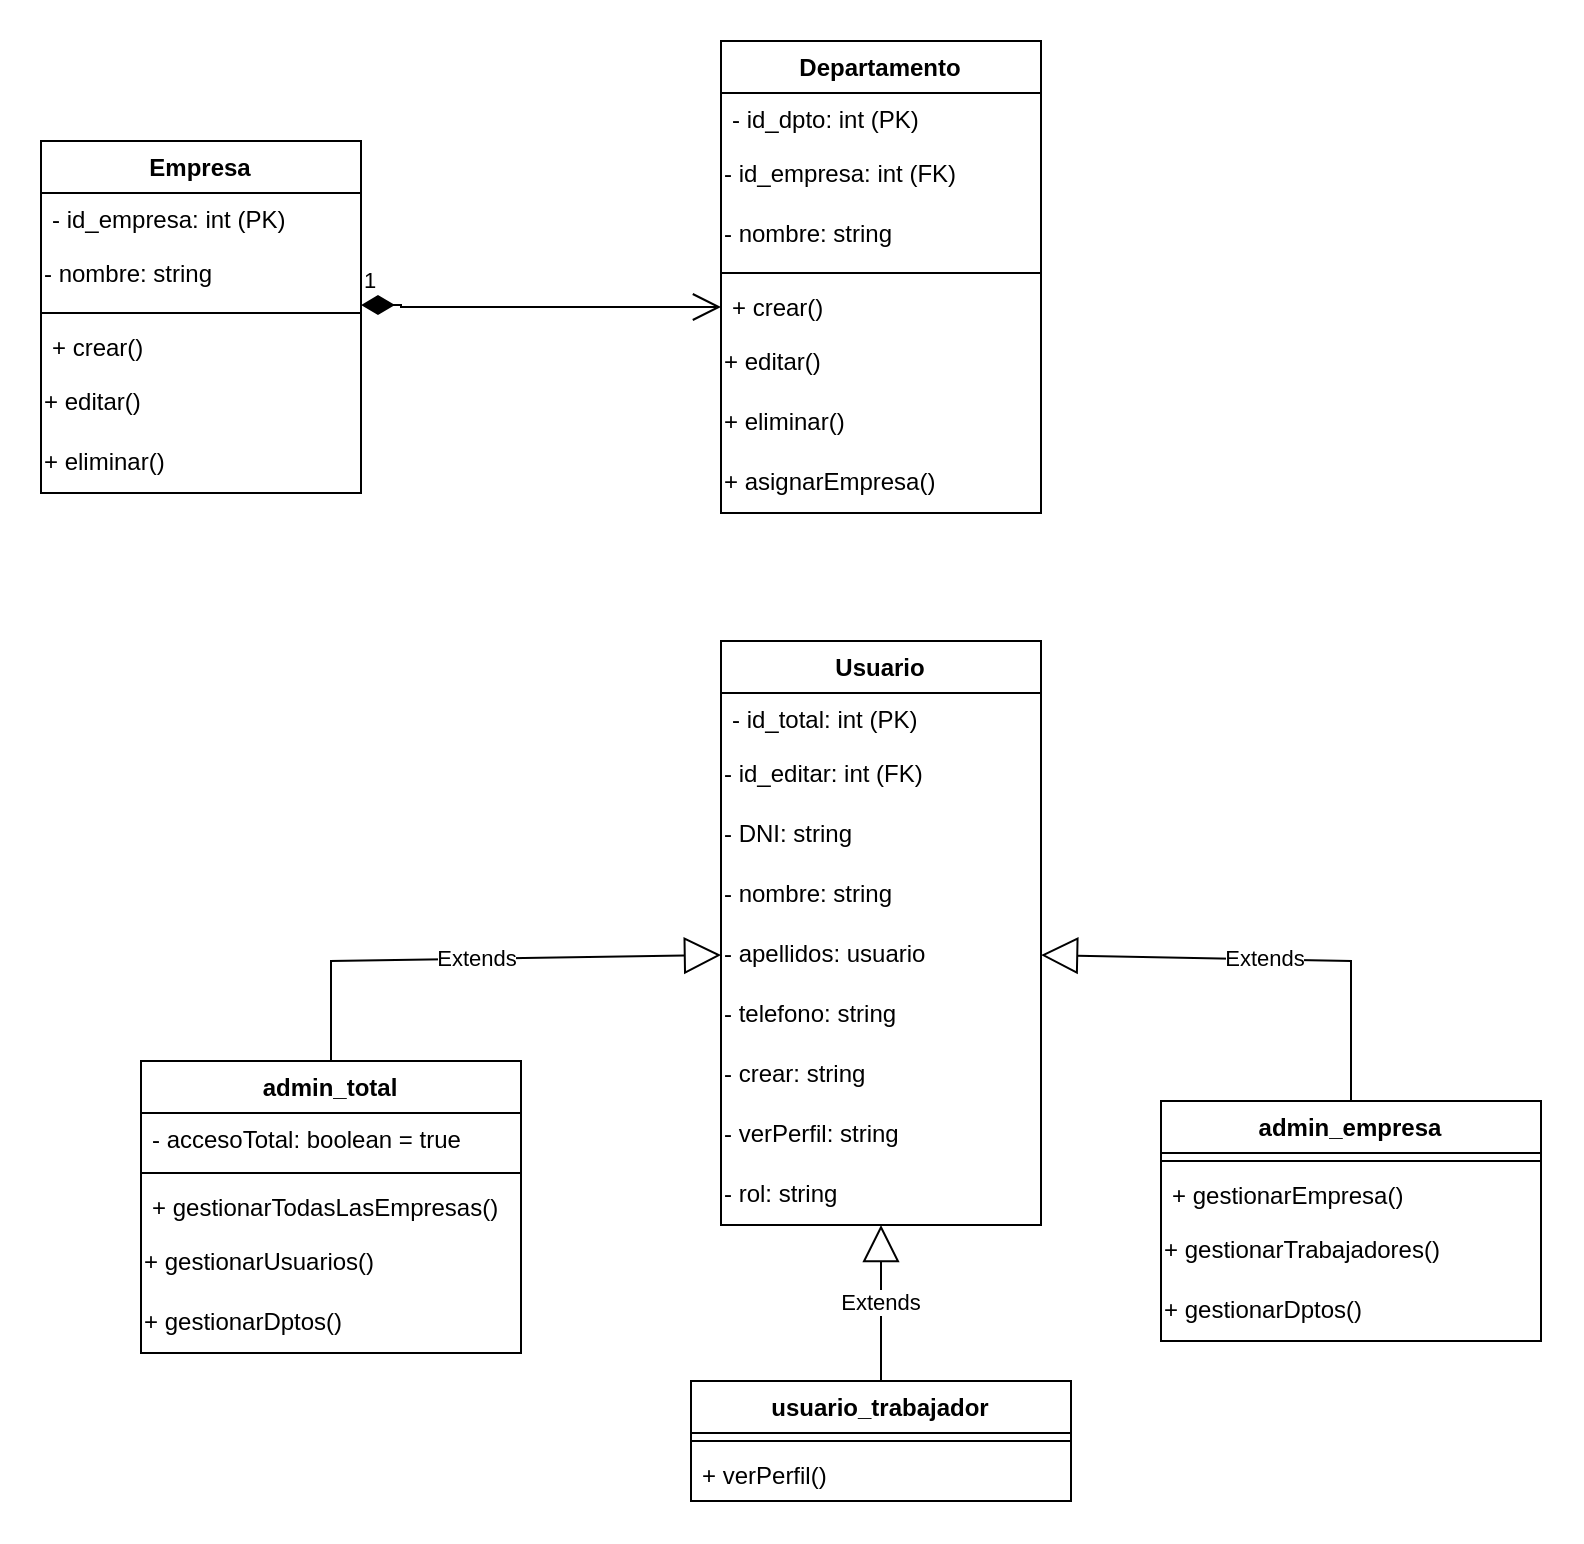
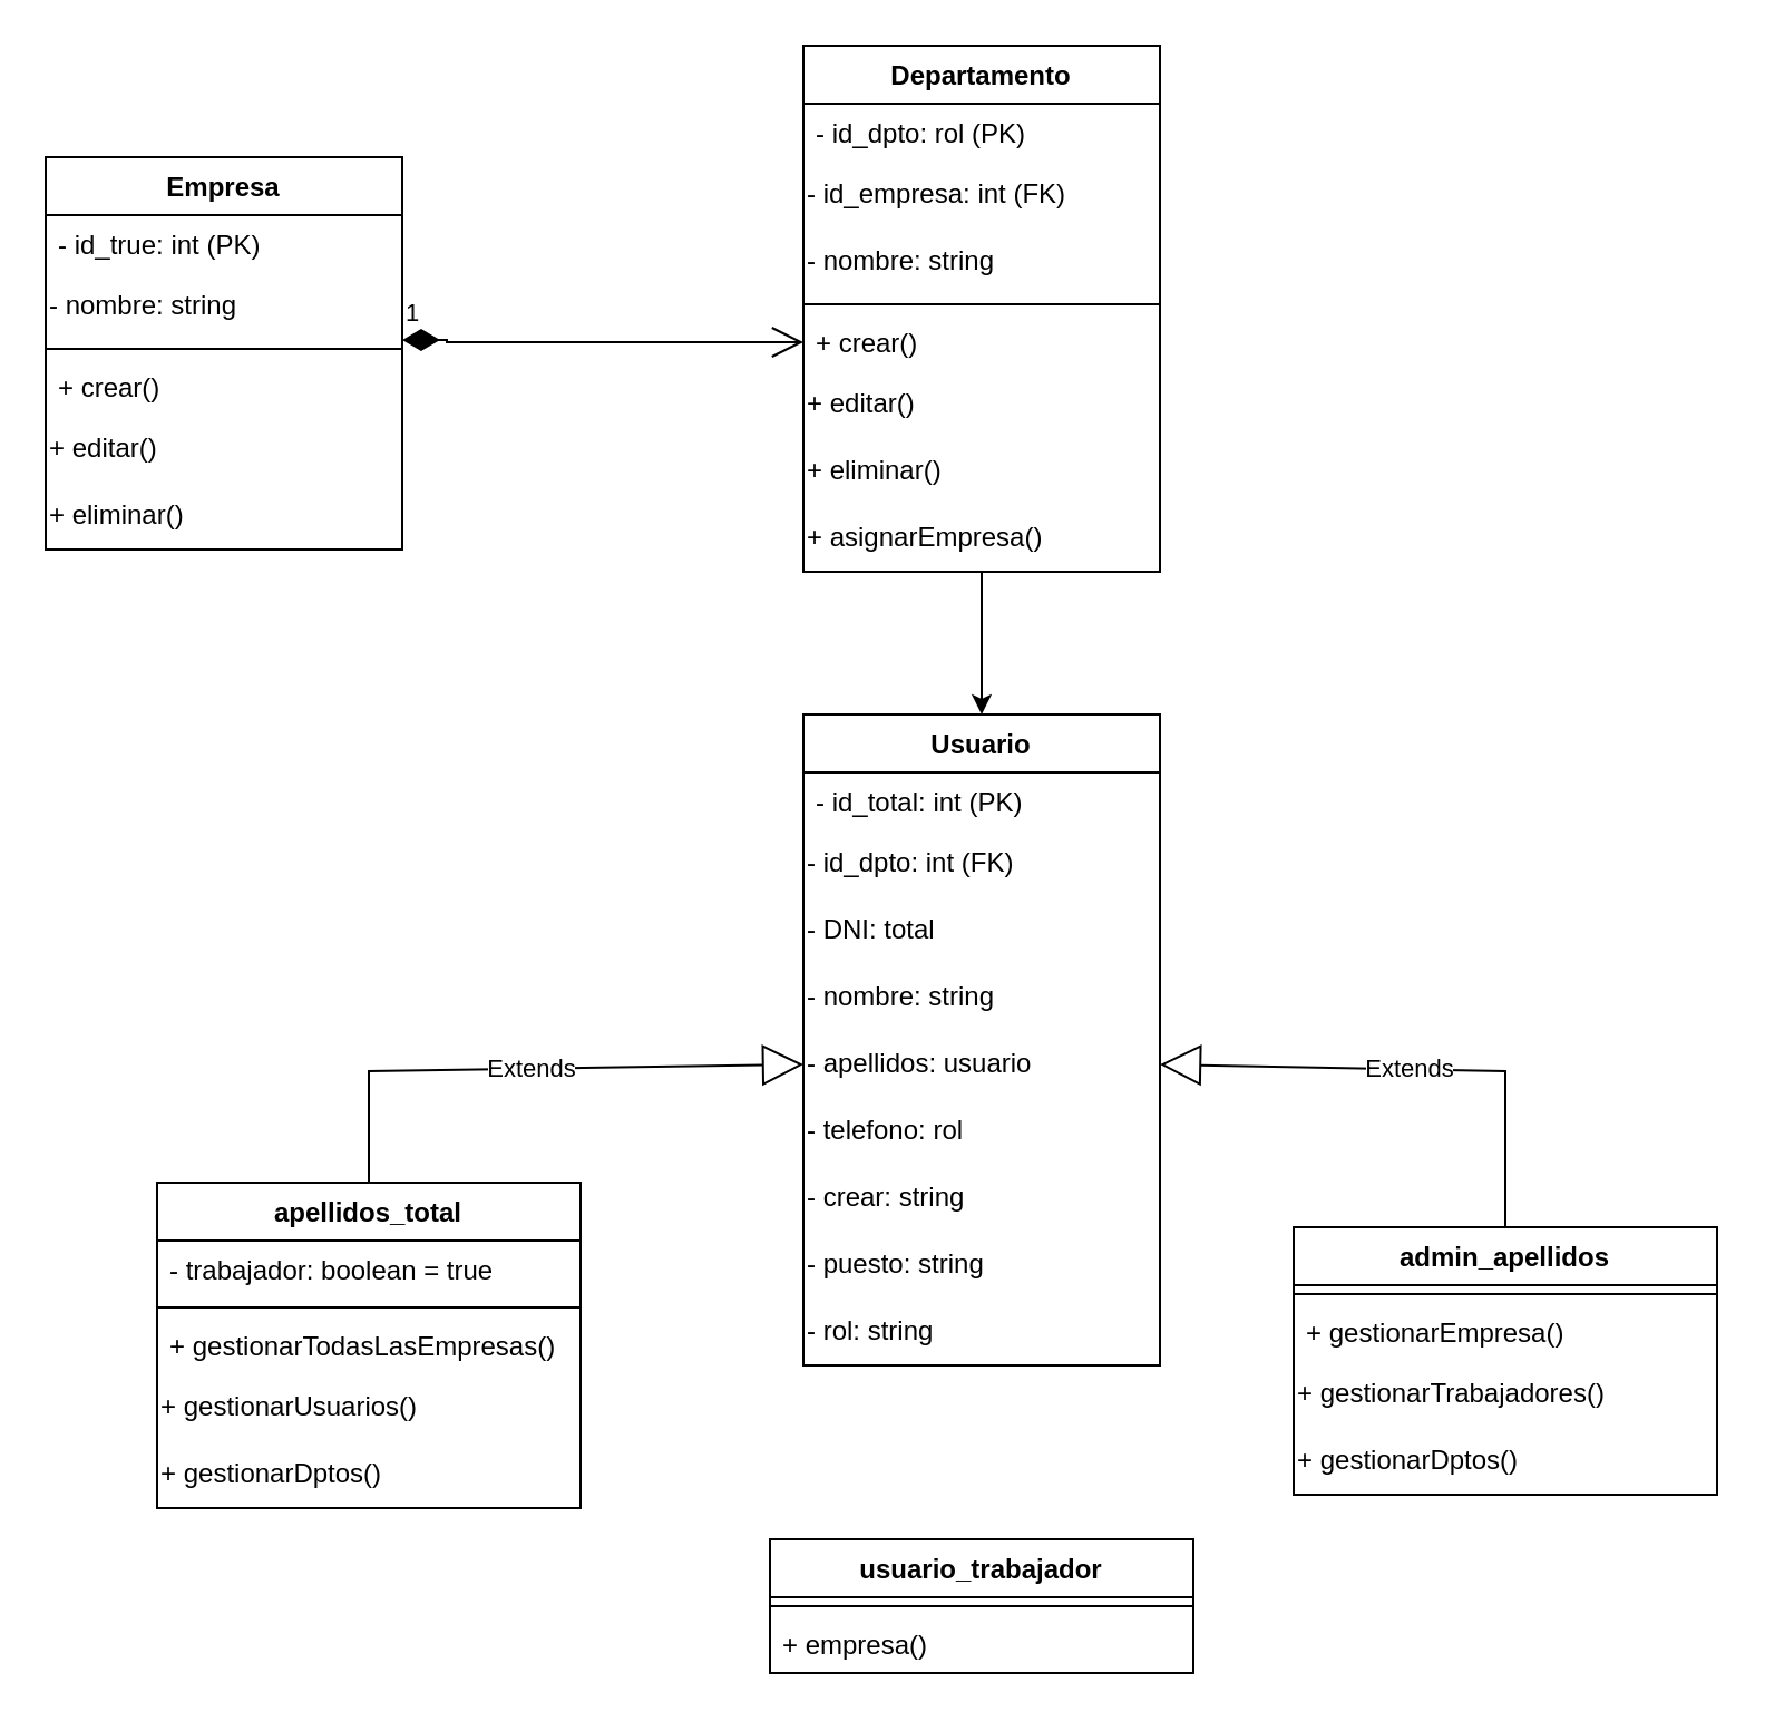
- <mxCell id="11" value="- id_dpto: int (PK)" style="text;strokeColor=none;fillColor=none;align=left;verticalAlign=top;spacingLeft=4;spacingRight=4;overflow=hidden;rotatable=0;points=[[0,0.5],[1,0.5]];portConstraint=eastwest;whiteSpace=wrap;html=1;" vertex="1" parent="10"><mxGeometry y="26" width="160" height="26" as="geometry" /></mxCell>
+ <mxCell id="11" value="- id_dpto: rol (PK)" style="text;strokeColor=none;fillColor=none;align=left;verticalAlign=top;spacingLeft=4;spacingRight=4;overflow=hidden;rotatable=0;points=[[0,0.5],[1,0.5]];portConstraint=eastwest;whiteSpace=wrap;html=1;" vertex="1" parent="10"><mxGeometry y="26" width="160" height="26" as="geometry" /></mxCell>
- <mxCell id="3" value="- id_empresa: int (PK)" style="text;strokeColor=none;fillColor=none;align=left;verticalAlign=top;spacingLeft=4;spacingRight=4;overflow=hidden;rotatable=0;points=[[0,0.5],[1,0.5]];portConstraint=eastwest;whiteSpace=wrap;html=1;" vertex="1" parent="2"><mxGeometry y="26" width="160" height="26" as="geometry" /></mxCell>
+ <mxCell id="3" value="- id_true: int (PK)" style="text;strokeColor=none;fillColor=none;align=left;verticalAlign=top;spacingLeft=4;spacingRight=4;overflow=hidden;rotatable=0;points=[[0,0.5],[1,0.5]];portConstraint=eastwest;whiteSpace=wrap;html=1;" vertex="1" parent="2"><mxGeometry y="26" width="160" height="26" as="geometry" /></mxCell>
+ <mxCell id="9" style="edgeStyle=orthogonalEdgeStyle;rounded=0;orthogonalLoop=1;jettySize=auto;html=1;entryX=0.5;entryY=0;entryDx=0;entryDy=0;" edge="1" parent="1" source="10" target="19"><mxGeometry relative="1" as="geometry" /></mxCell>
- <mxCell id="21" value="- id_editar: int (FK)" style="text;html=1;align=left;verticalAlign=middle;whiteSpace=wrap;rounded=0;" vertex="1" parent="19"><mxGeometry y="52" width="160" height="30" as="geometry" /></mxCell>
+ <mxCell id="21" value="- id_dpto: int (FK)" style="text;html=1;align=left;verticalAlign=middle;whiteSpace=wrap;rounded=0;" vertex="1" parent="19"><mxGeometry y="52" width="160" height="30" as="geometry" /></mxCell>
- <mxCell id="22" value="- DNI: string" style="text;html=1;align=left;verticalAlign=middle;whiteSpace=wrap;rounded=0;" vertex="1" parent="19"><mxGeometry y="82" width="160" height="30" as="geometry" /></mxCell>
+ <mxCell id="22" value="- DNI: total" style="text;html=1;align=left;verticalAlign=middle;whiteSpace=wrap;rounded=0;" vertex="1" parent="19"><mxGeometry y="82" width="160" height="30" as="geometry" /></mxCell>
- <mxCell id="25" value="- telefono: string" style="text;html=1;align=left;verticalAlign=middle;whiteSpace=wrap;rounded=0;" vertex="1" parent="19"><mxGeometry y="172" width="160" height="30" as="geometry" /></mxCell>
+ <mxCell id="25" value="- telefono: rol" style="text;html=1;align=left;verticalAlign=middle;whiteSpace=wrap;rounded=0;" vertex="1" parent="19"><mxGeometry y="172" width="160" height="30" as="geometry" /></mxCell>
- <mxCell id="29" value="admin_total" style="swimlane;fontStyle=1;align=center;verticalAlign=top;childLayout=stackLayout;horizontal=1;startSize=26;horizontalStack=0;resizeParent=1;resizeParentMax=0;resizeLast=0;collapsible=1;marginBottom=0;whiteSpace=wrap;html=1;" vertex="1" parent="1"><mxGeometry x="70" y="530" width="190" height="146" as="geometry" /></mxCell>
+ <mxCell id="29" value="apellidos_total" style="swimlane;fontStyle=1;align=center;verticalAlign=top;childLayout=stackLayout;horizontal=1;startSize=26;horizontalStack=0;resizeParent=1;resizeParentMax=0;resizeLast=0;collapsible=1;marginBottom=0;whiteSpace=wrap;html=1;" vertex="1" parent="1"><mxGeometry x="70" y="530" width="190" height="146" as="geometry" /></mxCell>
- <mxCell id="38" value="admin_empresa" style="swimlane;fontStyle=1;align=center;verticalAlign=top;childLayout=stackLayout;horizontal=1;startSize=26;horizontalStack=0;resizeParent=1;resizeParentMax=0;resizeLast=0;collapsible=1;marginBottom=0;whiteSpace=wrap;html=1;" vertex="1" parent="1"><mxGeometry x="580" y="550" width="190" height="120" as="geometry" /></mxCell>
+ <mxCell id="38" value="admin_apellidos" style="swimlane;fontStyle=1;align=center;verticalAlign=top;childLayout=stackLayout;horizontal=1;startSize=26;horizontalStack=0;resizeParent=1;resizeParentMax=0;resizeLast=0;collapsible=1;marginBottom=0;whiteSpace=wrap;html=1;" vertex="1" parent="1"><mxGeometry x="580" y="550" width="190" height="120" as="geometry" /></mxCell>
- <mxCell id="27" value="- verPerfil: string" style="text;html=1;align=left;verticalAlign=middle;whiteSpace=wrap;rounded=0;" vertex="1" parent="19"><mxGeometry y="232" width="160" height="30" as="geometry" /></mxCell>
+ <mxCell id="27" value="- puesto: string" style="text;html=1;align=left;verticalAlign=middle;whiteSpace=wrap;rounded=0;" vertex="1" parent="19"><mxGeometry y="232" width="160" height="30" as="geometry" /></mxCell>
- <mxCell id="30" value="- accesoTotal: boolean = true" style="text;strokeColor=none;fillColor=none;align=left;verticalAlign=top;spacingLeft=4;spacingRight=4;overflow=hidden;rotatable=0;points=[[0,0.5],[1,0.5]];portConstraint=eastwest;whiteSpace=wrap;html=1;" vertex="1" parent="29"><mxGeometry y="26" width="190" height="26" as="geometry" /></mxCell>
+ <mxCell id="30" value="- trabajador: boolean = true" style="text;strokeColor=none;fillColor=none;align=left;verticalAlign=top;spacingLeft=4;spacingRight=4;overflow=hidden;rotatable=0;points=[[0,0.5],[1,0.5]];portConstraint=eastwest;whiteSpace=wrap;html=1;" vertex="1" parent="29"><mxGeometry y="26" width="190" height="26" as="geometry" /></mxCell>
- <mxCell id="45" value="Extends" style="endArrow=block;endSize=16;endFill=0;html=1;rounded=0;entryX=0.5;entryY=1;entryDx=0;entryDy=0;exitX=0.5;exitY=0;exitDx=0;exitDy=0;" edge="1" parent="1" source="35" target="28"><mxGeometry width="160" relative="1" as="geometry"><mxPoint x="280" y="810" as="sourcePoint" /><mxPoint x="405" y="707" as="targetPoint" /><Array as="points" /></mxGeometry></mxCell>
- <mxCell id="37" value="+ verPerfil()" style="text;strokeColor=none;fillColor=none;align=left;verticalAlign=top;spacingLeft=4;spacingRight=4;overflow=hidden;rotatable=0;points=[[0,0.5],[1,0.5]];portConstraint=eastwest;whiteSpace=wrap;html=1;" vertex="1" parent="35"><mxGeometry y="34" width="190" height="26" as="geometry" /></mxCell>
+ <mxCell id="37" value="+ empresa()" style="text;strokeColor=none;fillColor=none;align=left;verticalAlign=top;spacingLeft=4;spacingRight=4;overflow=hidden;rotatable=0;points=[[0,0.5],[1,0.5]];portConstraint=eastwest;whiteSpace=wrap;html=1;" vertex="1" parent="35"><mxGeometry y="34" width="190" height="26" as="geometry" /></mxCell>
